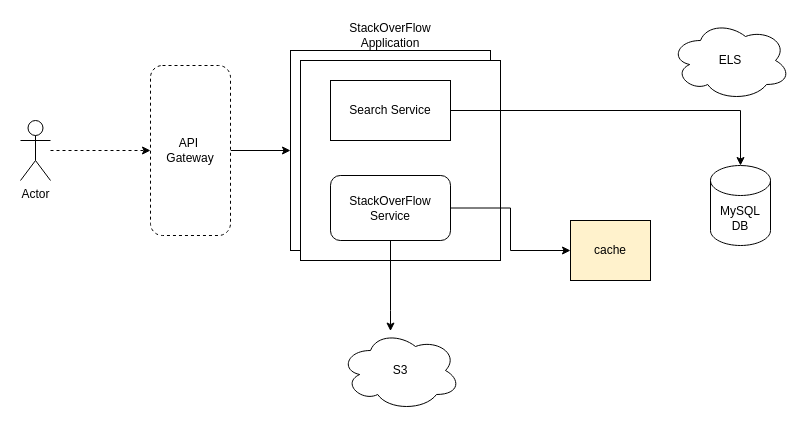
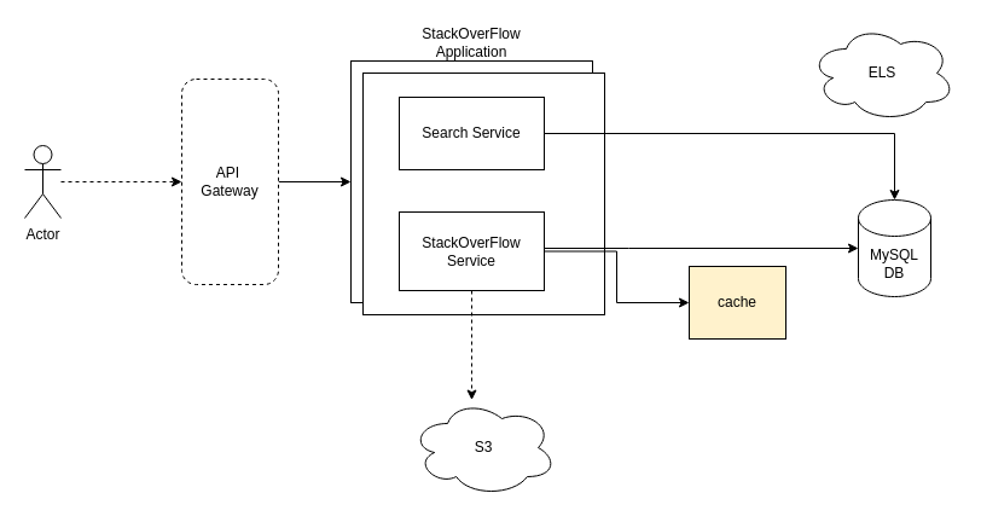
+ <mxCell id="11" value="" style="edgeStyle=orthogonalEdgeStyle;rounded=0;orthogonalLoop=1;jettySize=auto;html=1;entryX=0;entryY=0.5;entryDx=0;entryDy=0;entryPerimeter=0;" edge="1" parent="1" source="14" target="10"><mxGeometry relative="1" as="geometry"><mxPoint x="550" y="205" as="targetPoint" /><Array as="points"><mxPoint x="520" y="205" /><mxPoint x="520" y="205" /></Array></mxGeometry></mxCell>
- <mxCell id="14" value="StackOverFlow Service" style="whiteSpace=wrap;html=1;rounded=1;" parent="1" vertex="1"><mxGeometry x="330" y="175" width="120" height="65" as="geometry" /></mxCell>
+ <mxCell id="14" value="StackOverFlow Service" style="rounded=0;whiteSpace=wrap;html=1;" parent="1" vertex="1"><mxGeometry x="330" y="175" width="120" height="65" as="geometry" /></mxCell>
- <mxCell id="13" value="" style="edgeStyle=orthogonalEdgeStyle;rounded=0;orthogonalLoop=1;jettySize=auto;html=1;" edge="1" parent="1" source="14" target="17"><mxGeometry relative="1" as="geometry"><Array as="points"><mxPoint x="390" y="310" /><mxPoint x="390" y="310" /></Array></mxGeometry></mxCell>
+ <mxCell id="13" value="" style="edgeStyle=orthogonalEdgeStyle;rounded=0;orthogonalLoop=1;jettySize=auto;html=1;dashed=1;" edge="1" parent="1" source="14" target="17"><mxGeometry relative="1" as="geometry"><Array as="points"><mxPoint x="390" y="310" /><mxPoint x="390" y="310" /></Array></mxGeometry></mxCell>
